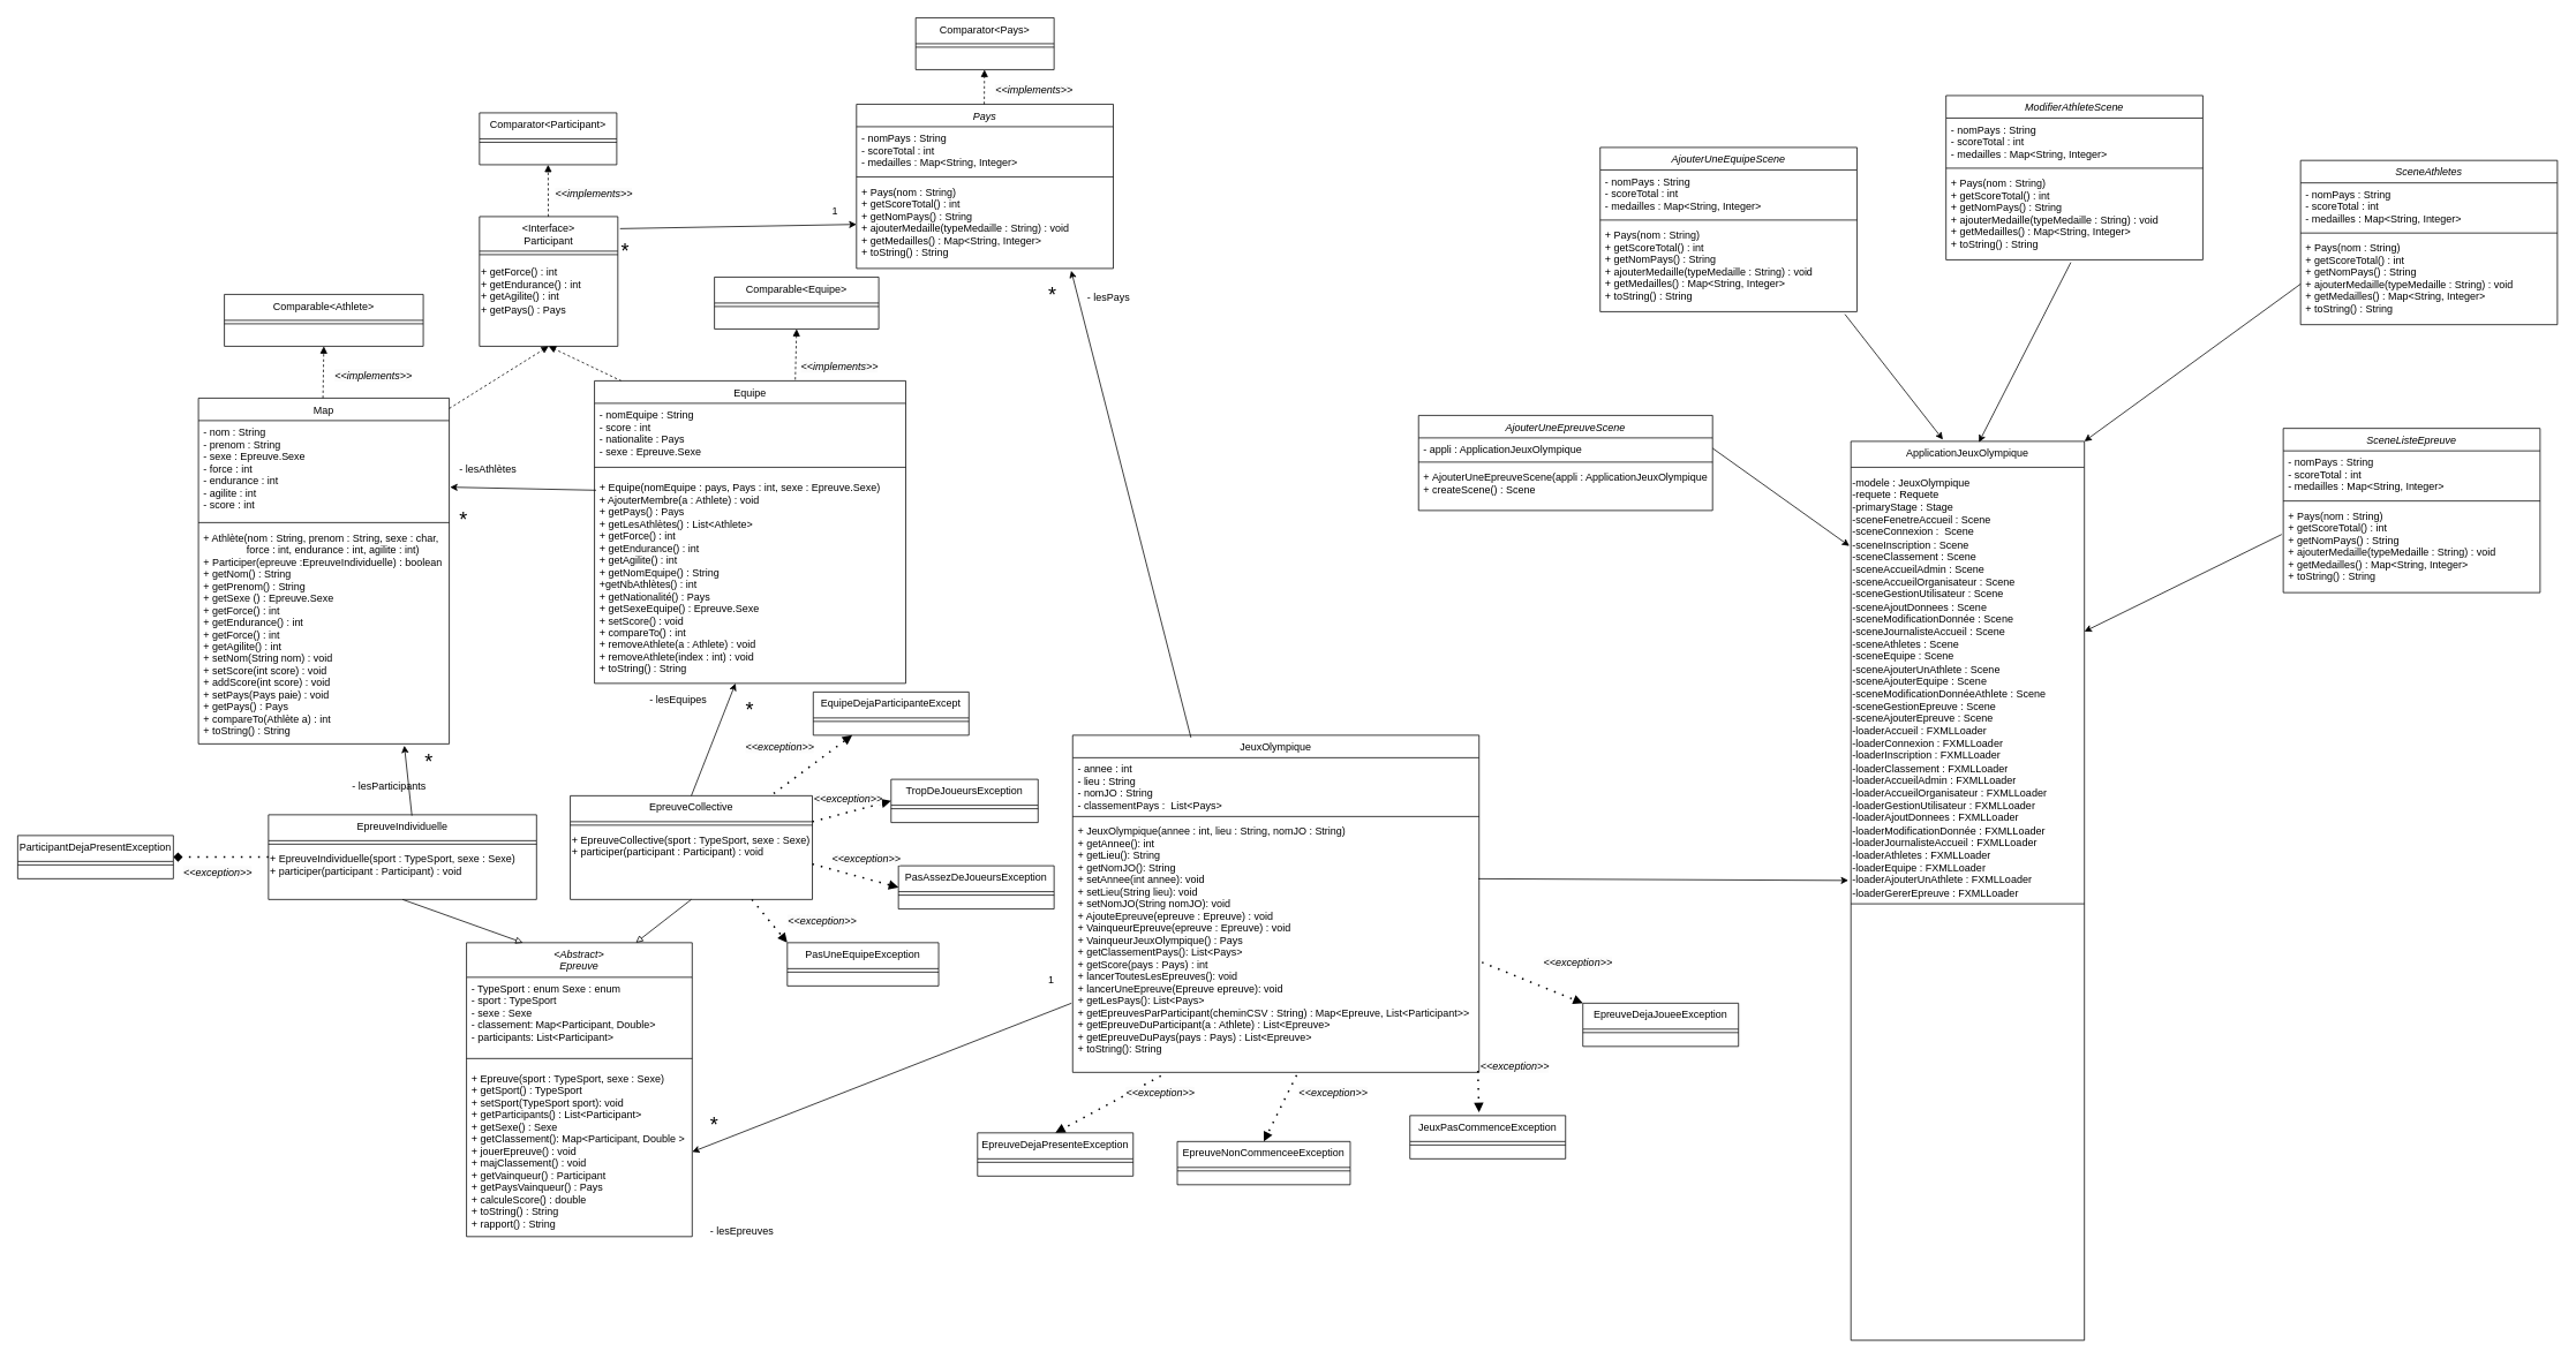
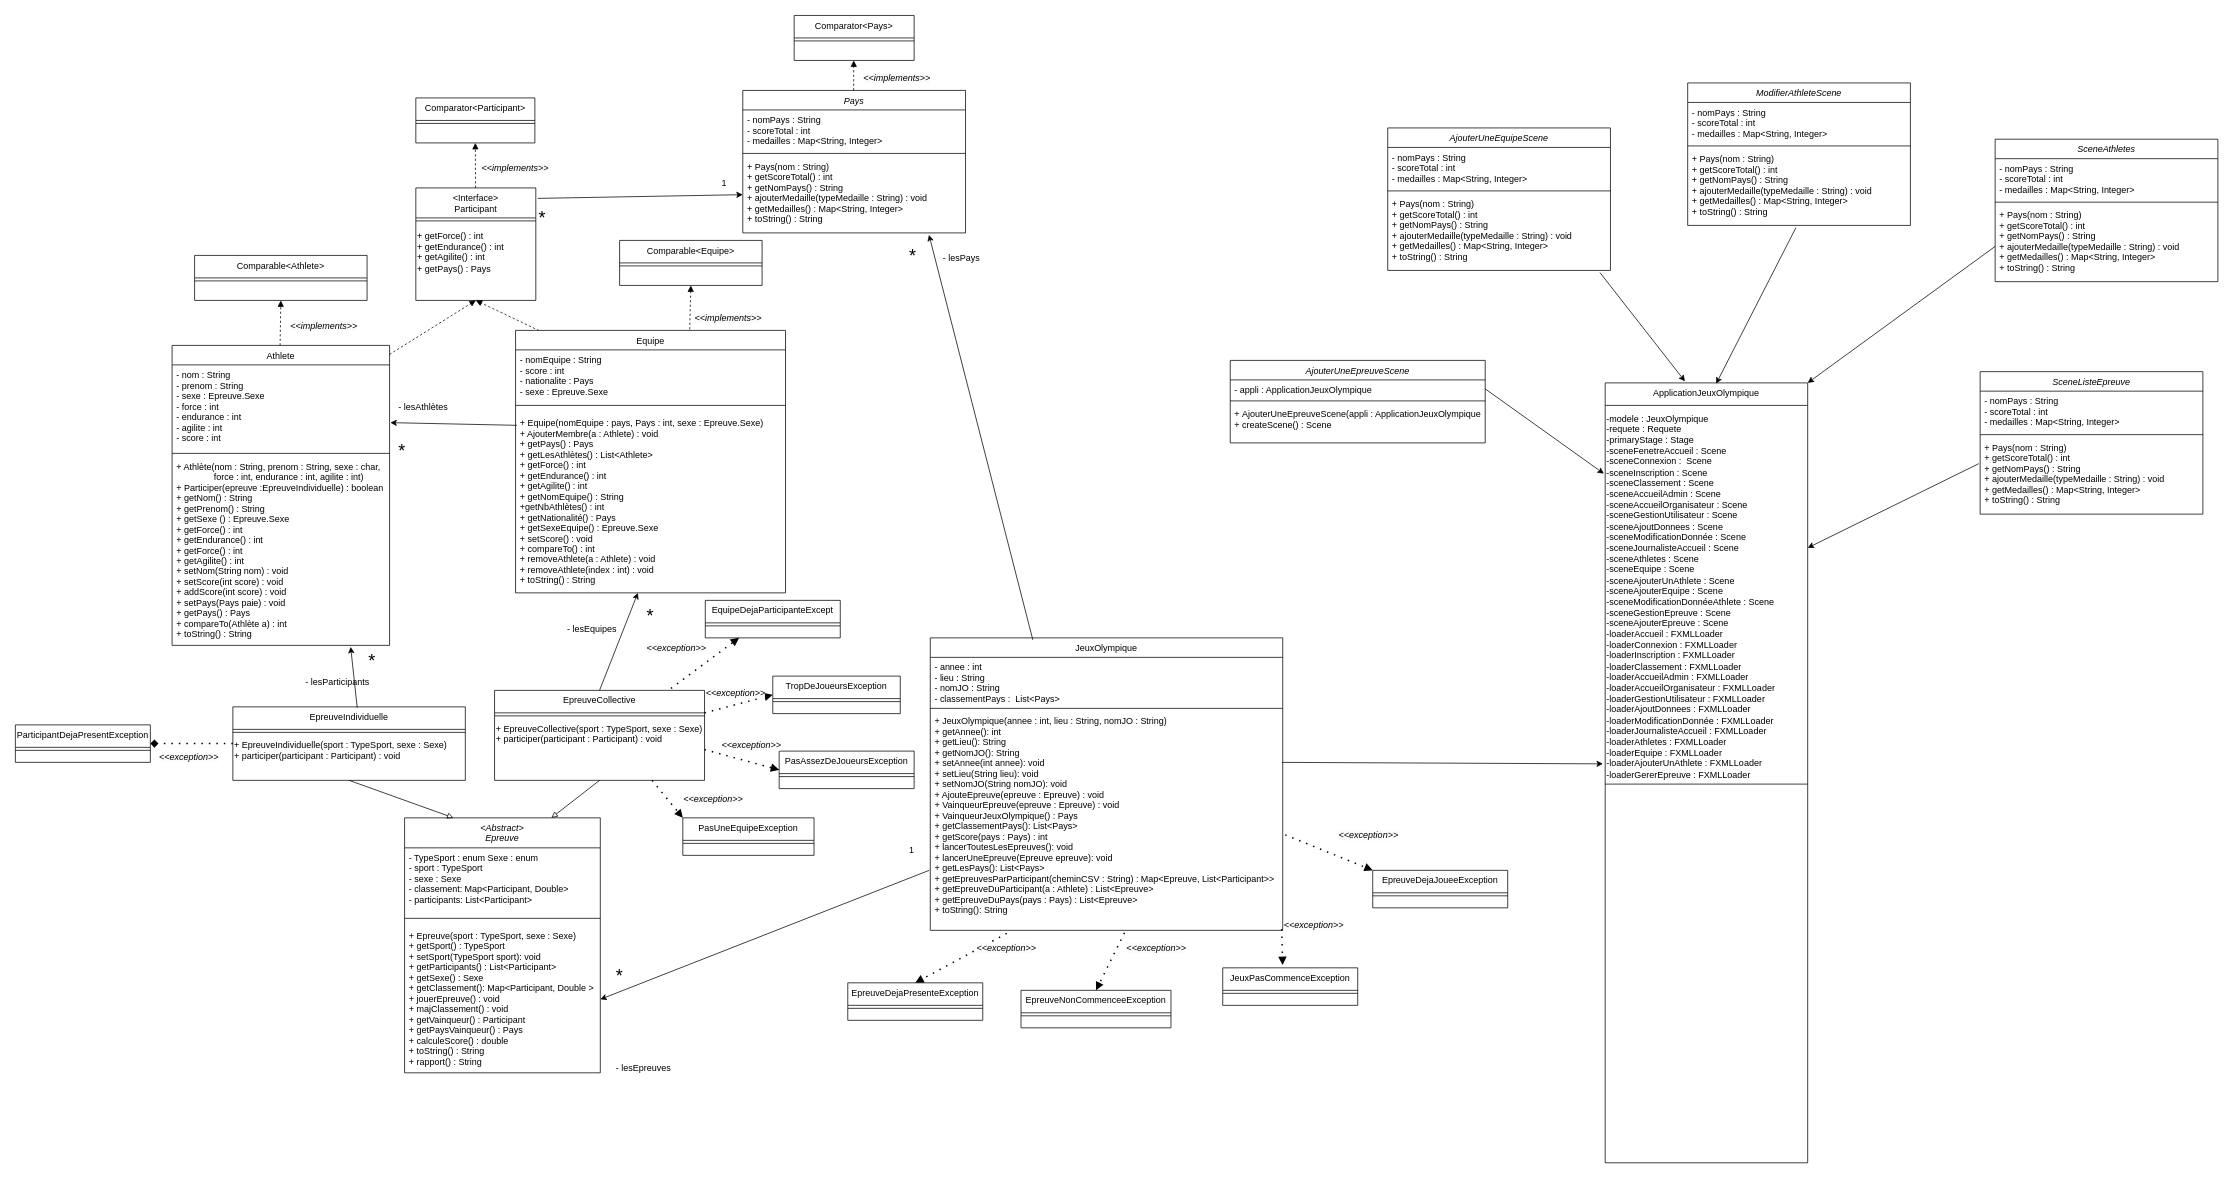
- <mxCell id="6" value="Map" style="swimlane;fontStyle=0;align=center;verticalAlign=top;childLayout=stackLayout;horizontal=1;startSize=26;horizontalStack=0;resizeParent=1;resizeLast=0;collapsible=1;marginBottom=0;rounded=0;shadow=0;strokeWidth=1;" parent="1" vertex="1"><mxGeometry x="229" y="460" width="290" height="400" as="geometry"><mxRectangle x="130" y="380" width="160" height="26" as="alternateBounds" /></mxGeometry></mxCell>
+ <mxCell id="6" value="Athlete" style="swimlane;fontStyle=0;align=center;verticalAlign=top;childLayout=stackLayout;horizontal=1;startSize=26;horizontalStack=0;resizeParent=1;resizeLast=0;collapsible=1;marginBottom=0;rounded=0;shadow=0;strokeWidth=1;" parent="1" vertex="1"><mxGeometry x="229" y="460" width="290" height="400" as="geometry"><mxRectangle x="130" y="380" width="160" height="26" as="alternateBounds" /></mxGeometry></mxCell>
- <mxCell id="38" value="- lesEquipes" style="text;whiteSpace=wrap;html=1;" parent="1" vertex="1"><mxGeometry x="748.5" y="795" width="90" height="30" as="geometry" /></mxCell>
+ <mxCell id="38" value="- lesEquipes" style="text;whiteSpace=wrap;html=1;" parent="1" vertex="1"><mxGeometry x="753.5" y="825" width="90" height="30" as="geometry" /></mxCell>
